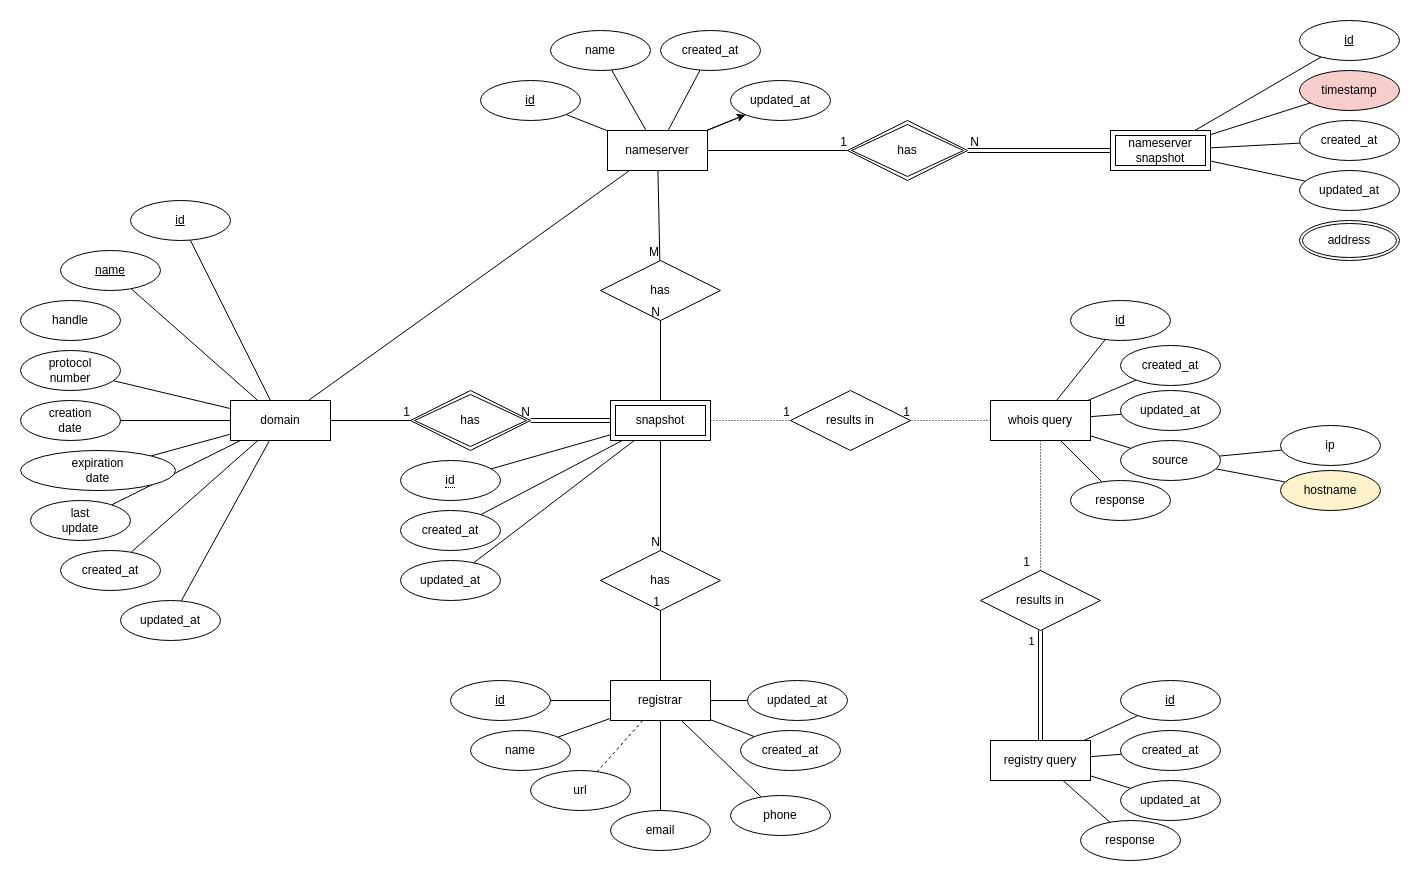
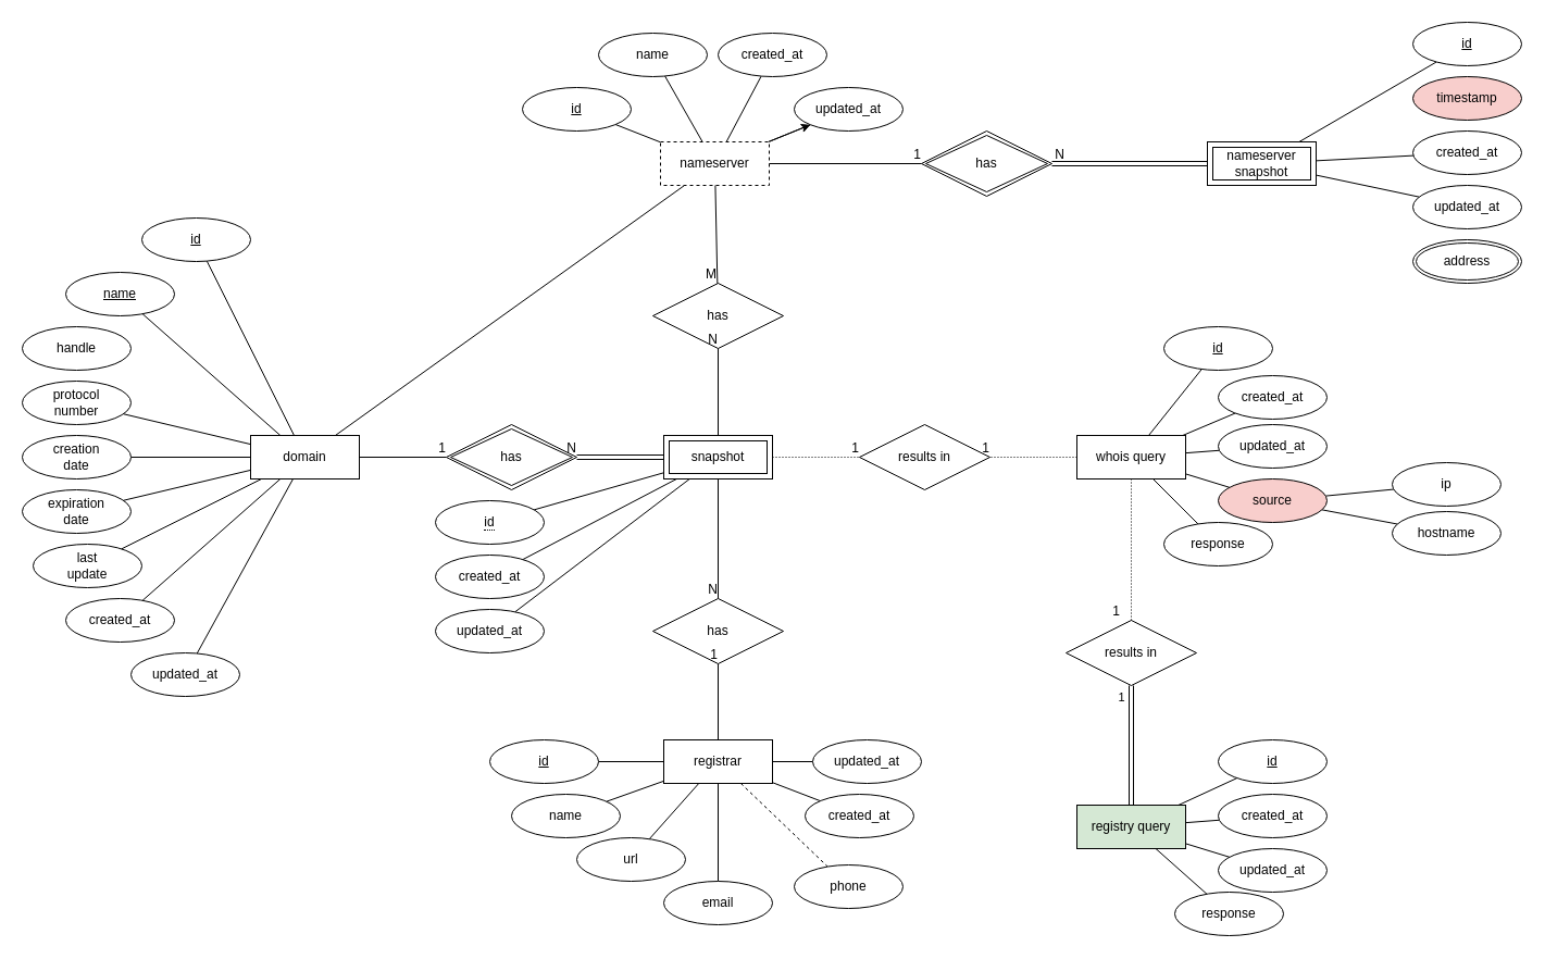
- <mxCell id="111" style="edgeStyle=none;html=1;endArrow=none;endFill=0;" edge="1" parent="1" source="112" target="97"><mxGeometry relative="1" as="geometry" /></mxCell>
- <mxCell id="25" value="nameserver" style="whiteSpace=wrap;html=1;align=center;" parent="1" vertex="1"><mxGeometry x="607" y="130" width="100" height="40" as="geometry" /></mxCell>
+ <mxCell id="25" value="nameserver" style="whiteSpace=wrap;html=1;align=center;dashed=1;" parent="1" vertex="1"><mxGeometry x="607" y="130" width="100" height="40" as="geometry" /></mxCell>
- <mxCell id="80" value="source" style="ellipse;whiteSpace=wrap;html=1;align=center;" parent="1" vertex="1"><mxGeometry x="1120" y="440" width="100" height="40" as="geometry" /></mxCell>
+ <mxCell id="80" value="source" style="ellipse;whiteSpace=wrap;html=1;align=center;fillColor=#f8cecc;" parent="1" vertex="1"><mxGeometry x="1120" y="440" width="100" height="40" as="geometry" /></mxCell>
- <mxCell id="31" value="expiration&lt;br&gt;date" style="ellipse;whiteSpace=wrap;html=1;align=center;" parent="1" vertex="1"><mxGeometry x="20" y="450" width="155" height="40" as="geometry" /></mxCell>
+ <mxCell id="31" value="expiration&lt;br&gt;date" style="ellipse;whiteSpace=wrap;html=1;align=center;" parent="1" vertex="1"><mxGeometry y="450" width="100" height="40" as="geometry" x="20" /></mxCell>
- <mxCell id="90" value="hostname" style="ellipse;whiteSpace=wrap;html=1;align=center;fillColor=#fff2cc;" parent="1" vertex="1"><mxGeometry x="1280" y="470" width="100" height="40" as="geometry" /></mxCell>
+ <mxCell id="90" value="hostname" style="ellipse;whiteSpace=wrap;html=1;align=center;" parent="1" vertex="1"><mxGeometry x="1280" y="470" width="100" height="40" as="geometry" /></mxCell>
- <mxCell id="14" style="edgeStyle=none;rounded=0;orthogonalLoop=1;jettySize=auto;html=1;endArrow=none;endFill=0;dashed=1;" parent="1" source="19" target="38" edge="1"><mxGeometry relative="1" as="geometry" /></mxCell>
+ <mxCell id="14" style="edgeStyle=none;rounded=0;orthogonalLoop=1;jettySize=auto;html=1;endArrow=none;endFill=0;" parent="1" source="19" target="38" edge="1"><mxGeometry relative="1" as="geometry" /></mxCell>
- <mxCell id="16" style="edgeStyle=none;rounded=0;orthogonalLoop=1;jettySize=auto;html=1;endArrow=none;endFill=0;" parent="1" source="19" target="40" edge="1"><mxGeometry relative="1" as="geometry" /></mxCell>
+ <mxCell id="16" style="edgeStyle=none;rounded=0;orthogonalLoop=1;jettySize=auto;html=1;endArrow=none;endFill=0;dashed=1;" parent="1" source="19" target="40" edge="1"><mxGeometry relative="1" as="geometry" /></mxCell>
- <mxCell id="64" value="registry query" style="whiteSpace=wrap;html=1;align=center;" parent="1" vertex="1"><mxGeometry x="990" y="740" width="100" height="40" as="geometry" /></mxCell>
+ <mxCell id="64" value="registry query" style="whiteSpace=wrap;html=1;align=center;fillColor=#d5e8d4;" parent="1" vertex="1"><mxGeometry x="990" y="740" width="100" height="40" as="geometry" /></mxCell>
